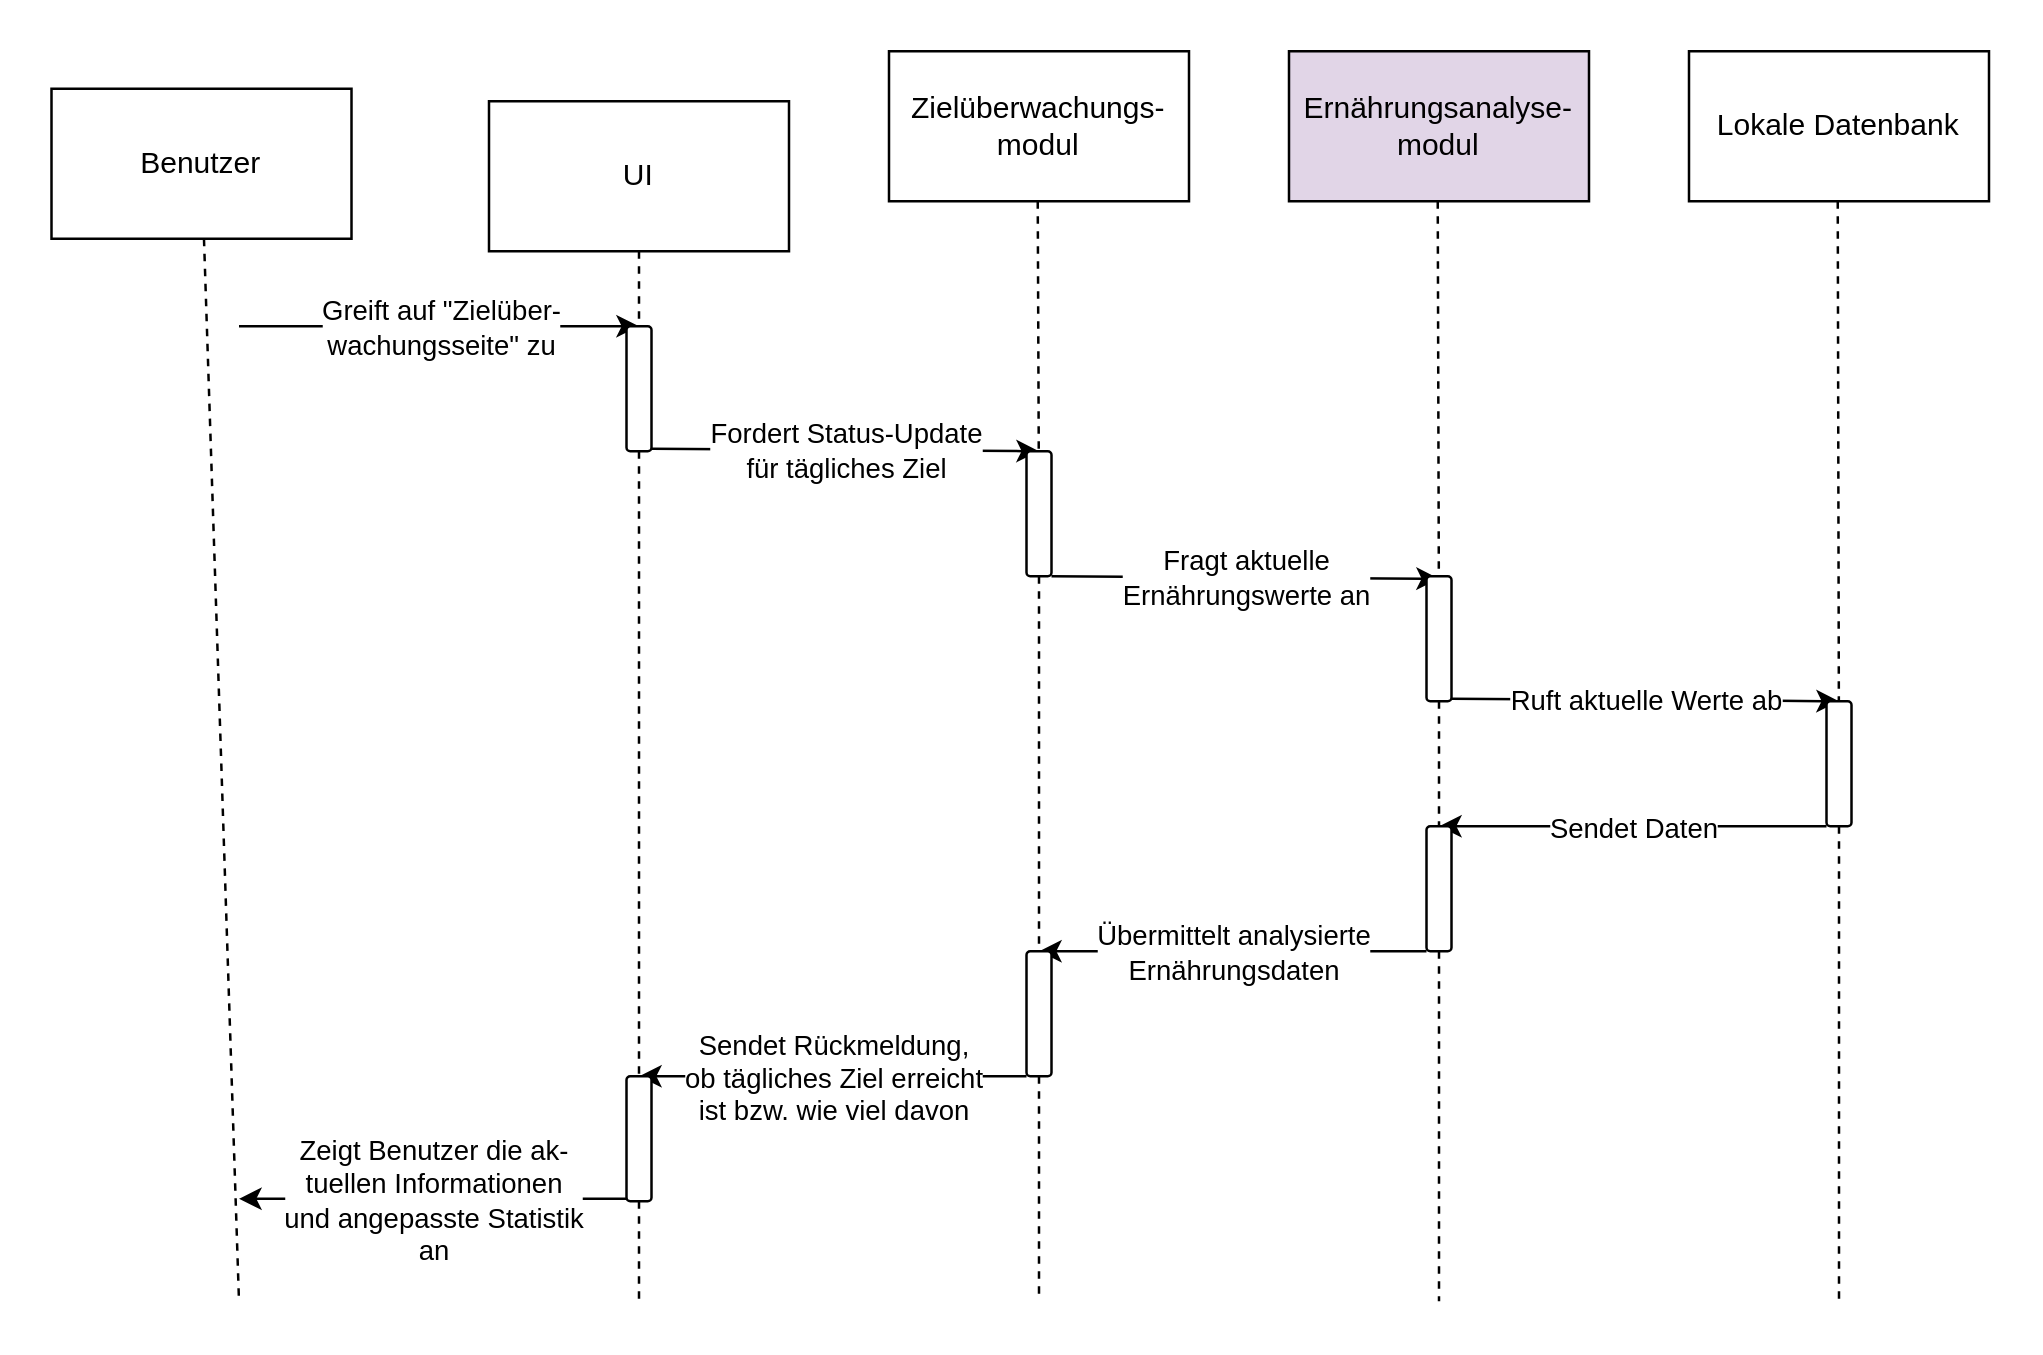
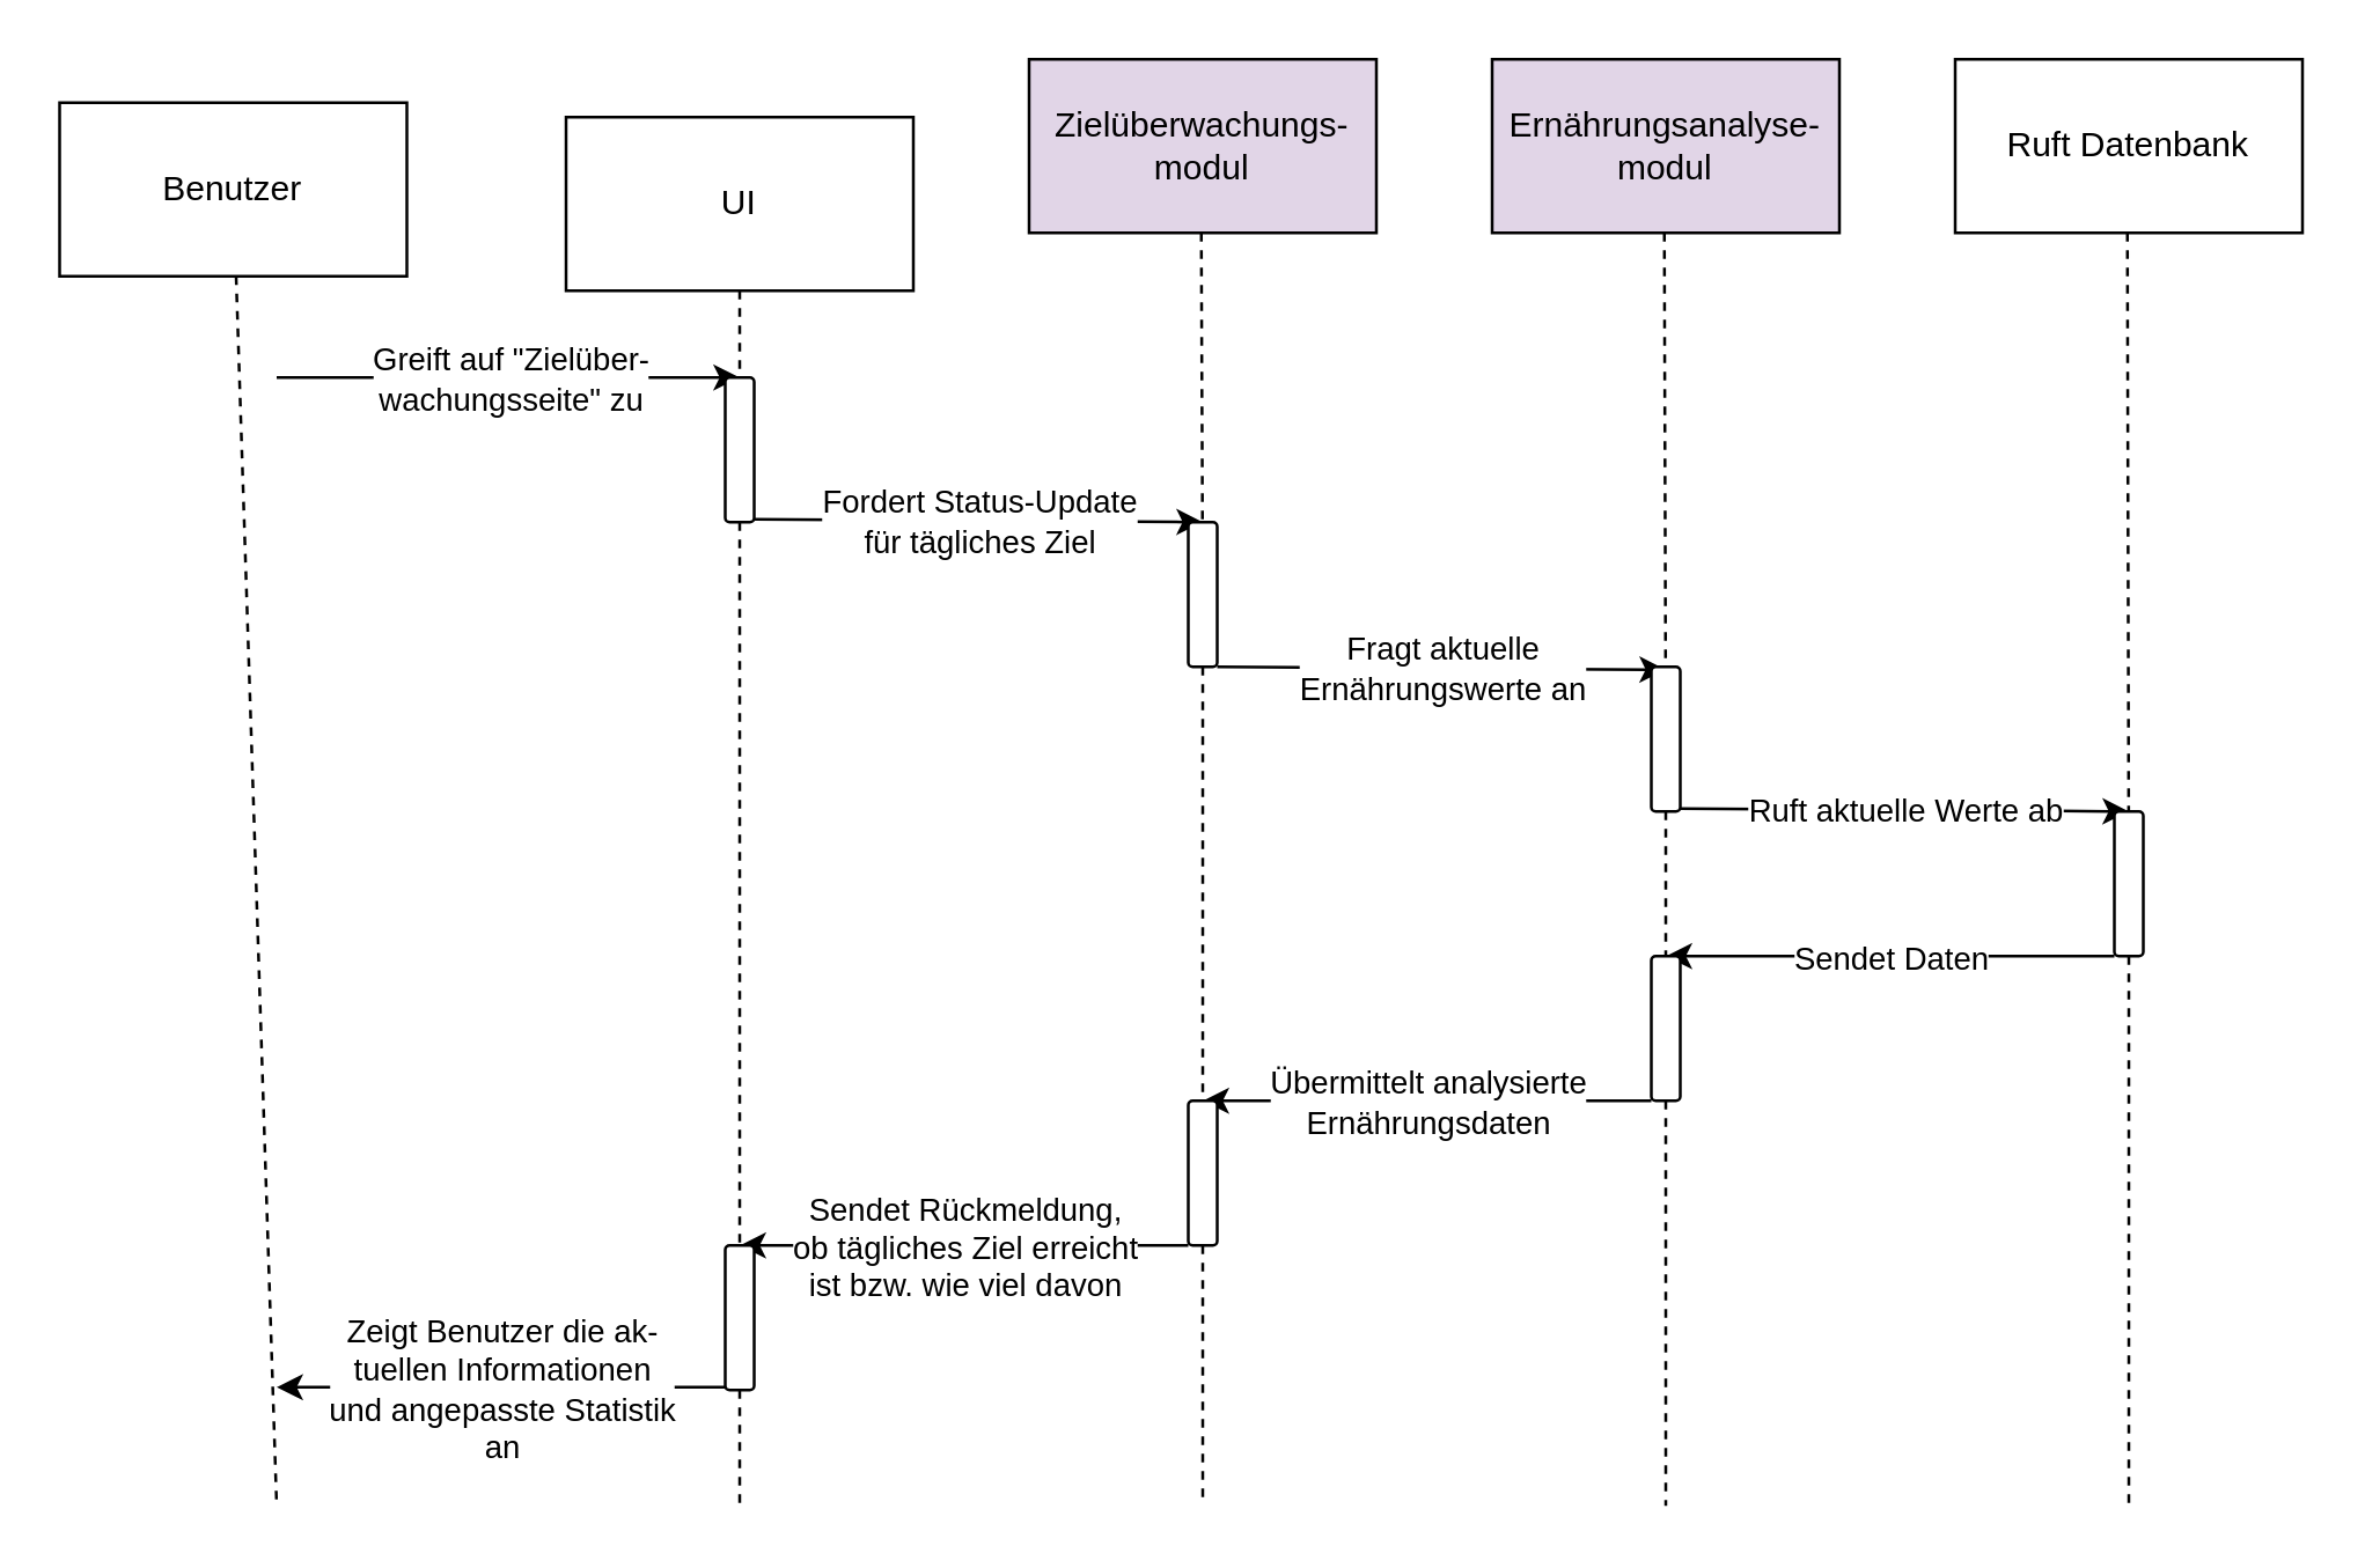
- <mxCell id="4" value="&lt;div&gt;Zielüberwachungs-&lt;/div&gt;&lt;div&gt;modul&lt;br&gt;&lt;/div&gt;" style="rounded=0;whiteSpace=wrap;html=1;" vertex="1" parent="1"><mxGeometry x="355" y="20" width="120" height="60" as="geometry" /></mxCell>
+ <mxCell id="4" value="&lt;div&gt;Zielüberwachungs-&lt;/div&gt;&lt;div&gt;modul&lt;br&gt;&lt;/div&gt;" style="rounded=0;whiteSpace=wrap;html=1;fillColor=#e1d5e7;" vertex="1" parent="1"><mxGeometry x="355" y="20" width="120" height="60" as="geometry" /></mxCell>
- <mxCell id="32" value="Lokale Datenbank" style="rounded=0;whiteSpace=wrap;html=1;" vertex="1" parent="1"><mxGeometry x="675" y="20" width="120" height="60" as="geometry" /></mxCell>
+ <mxCell id="32" value="Ruft Datenbank" style="rounded=0;whiteSpace=wrap;html=1;" vertex="1" parent="1"><mxGeometry x="675" y="20" width="120" height="60" as="geometry" /></mxCell>
